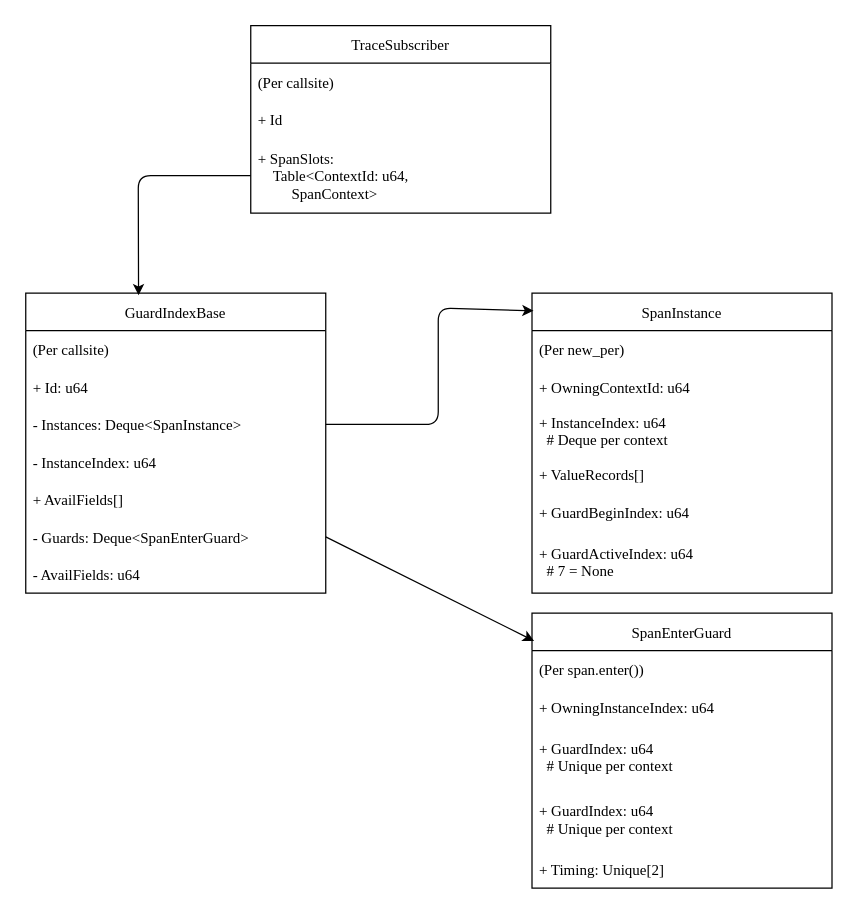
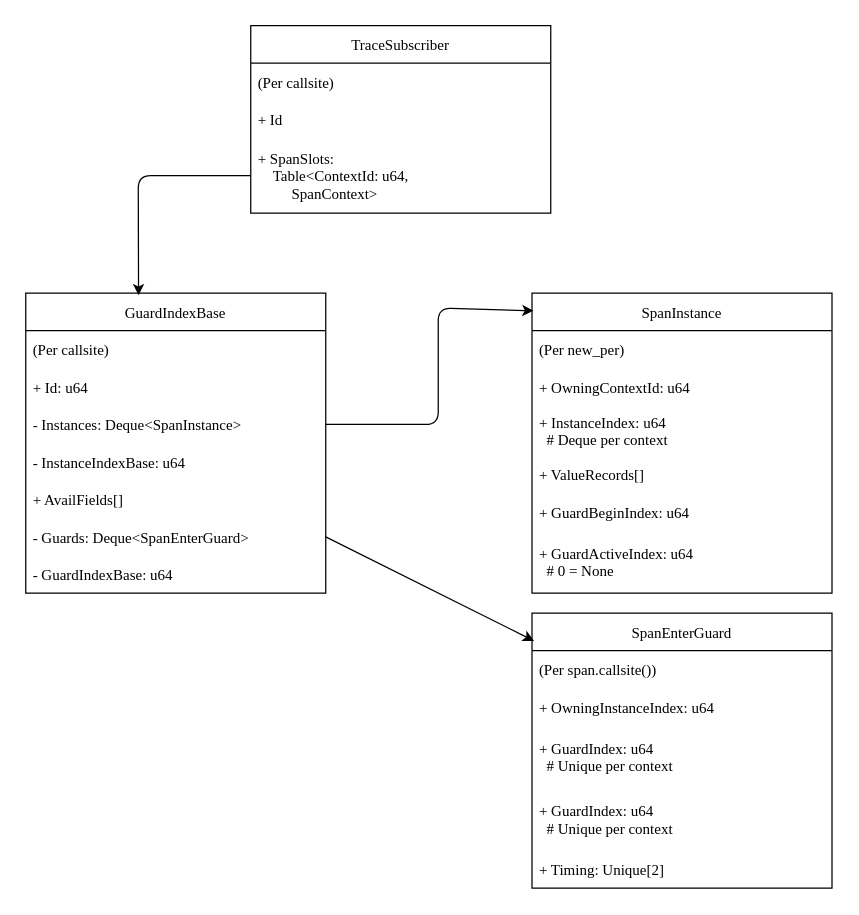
- <mxCell id="6" value="- InstanceIndex: u64" style="text;strokeColor=none;fillColor=none;align=left;verticalAlign=middle;spacingLeft=4;spacingRight=4;overflow=hidden;points=[[0,0.5],[1,0.5]];portConstraint=eastwest;rotatable=0;fontFamily=Lucida Console;" parent="2" vertex="1"><mxGeometry y="120" width="240" height="30" as="geometry" /></mxCell>
+ <mxCell id="6" value="- InstanceIndexBase: u64" style="text;strokeColor=none;fillColor=none;align=left;verticalAlign=middle;spacingLeft=4;spacingRight=4;overflow=hidden;points=[[0,0.5],[1,0.5]];portConstraint=eastwest;rotatable=0;fontFamily=Lucida Console;" parent="2" vertex="1"><mxGeometry y="120" width="240" height="30" as="geometry" /></mxCell>
- <mxCell id="16" value="+ GuardActiveIndex: u64 &#10;  # 7 = None" style="text;strokeColor=none;fillColor=none;align=left;verticalAlign=middle;spacingLeft=4;spacingRight=4;overflow=hidden;points=[[0,0.5],[1,0.5]];portConstraint=eastwest;rotatable=0;fontFamily=Lucida Console;" parent="10" vertex="1"><mxGeometry y="190" width="240" height="50" as="geometry" /></mxCell>
+ <mxCell id="16" value="+ GuardActiveIndex: u64 &#10;  # 0 = None" style="text;strokeColor=none;fillColor=none;align=left;verticalAlign=middle;spacingLeft=4;spacingRight=4;overflow=hidden;points=[[0,0.5],[1,0.5]];portConstraint=eastwest;rotatable=0;fontFamily=Lucida Console;" parent="10" vertex="1"><mxGeometry y="190" width="240" height="50" as="geometry" /></mxCell>
- <mxCell id="9" value="- AvailFields: u64" style="text;strokeColor=none;fillColor=none;align=left;verticalAlign=middle;spacingLeft=4;spacingRight=4;overflow=hidden;points=[[0,0.5],[1,0.5]];portConstraint=eastwest;rotatable=0;fontFamily=Lucida Console;" parent="2" vertex="1"><mxGeometry y="210" width="240" height="30" as="geometry" /></mxCell>
+ <mxCell id="9" value="- GuardIndexBase: u64" style="text;strokeColor=none;fillColor=none;align=left;verticalAlign=middle;spacingLeft=4;spacingRight=4;overflow=hidden;points=[[0,0.5],[1,0.5]];portConstraint=eastwest;rotatable=0;fontFamily=Lucida Console;" parent="2" vertex="1"><mxGeometry y="210" width="240" height="30" as="geometry" /></mxCell>
- <mxCell id="22" value="(Per span.enter())" style="text;strokeColor=none;fillColor=none;align=left;verticalAlign=middle;spacingLeft=4;spacingRight=4;overflow=hidden;points=[[0,0.5],[1,0.5]];portConstraint=eastwest;rotatable=0;fontFamily=Lucida Console;" parent="21" vertex="1"><mxGeometry y="30" width="240" height="30" as="geometry" /></mxCell>
+ <mxCell id="22" value="(Per span.callsite())" style="text;strokeColor=none;fillColor=none;align=left;verticalAlign=middle;spacingLeft=4;spacingRight=4;overflow=hidden;points=[[0,0.5],[1,0.5]];portConstraint=eastwest;rotatable=0;fontFamily=Lucida Console;" parent="21" vertex="1"><mxGeometry y="30" width="240" height="30" as="geometry" /></mxCell>
